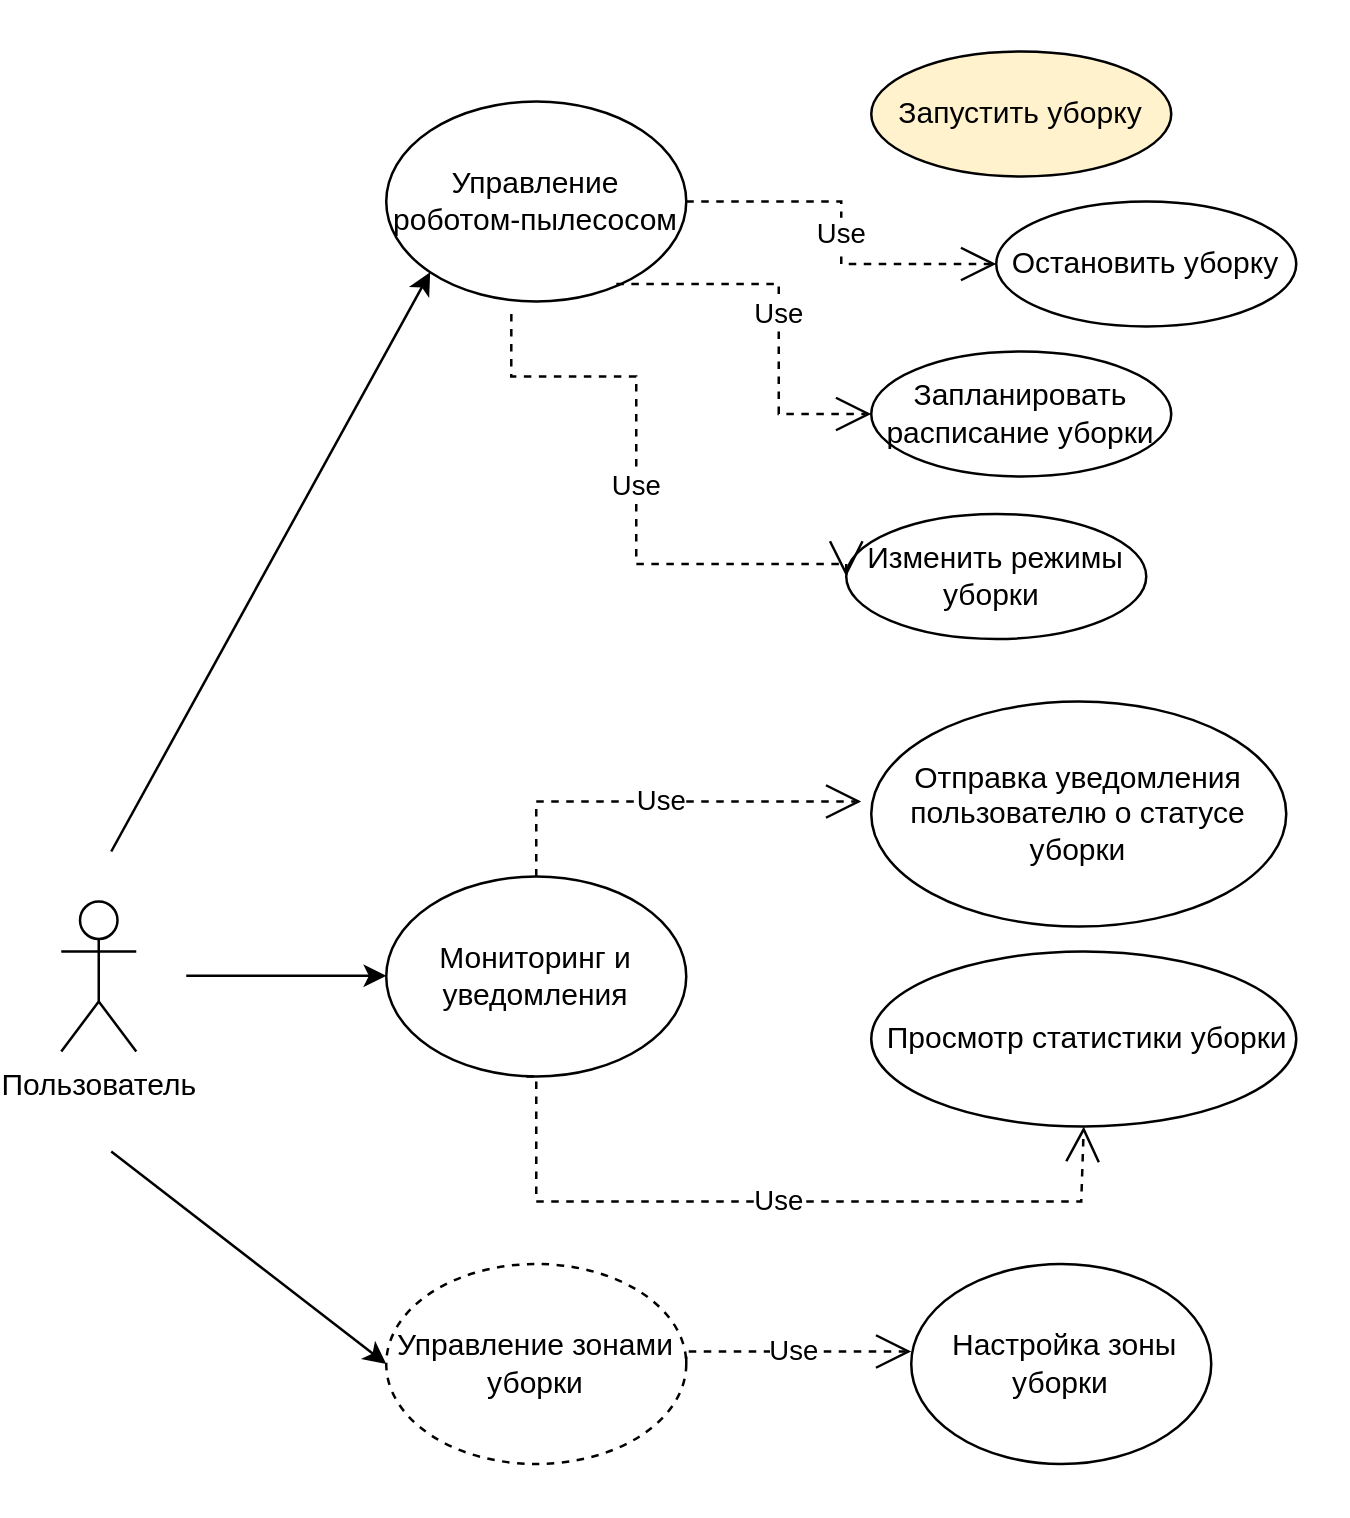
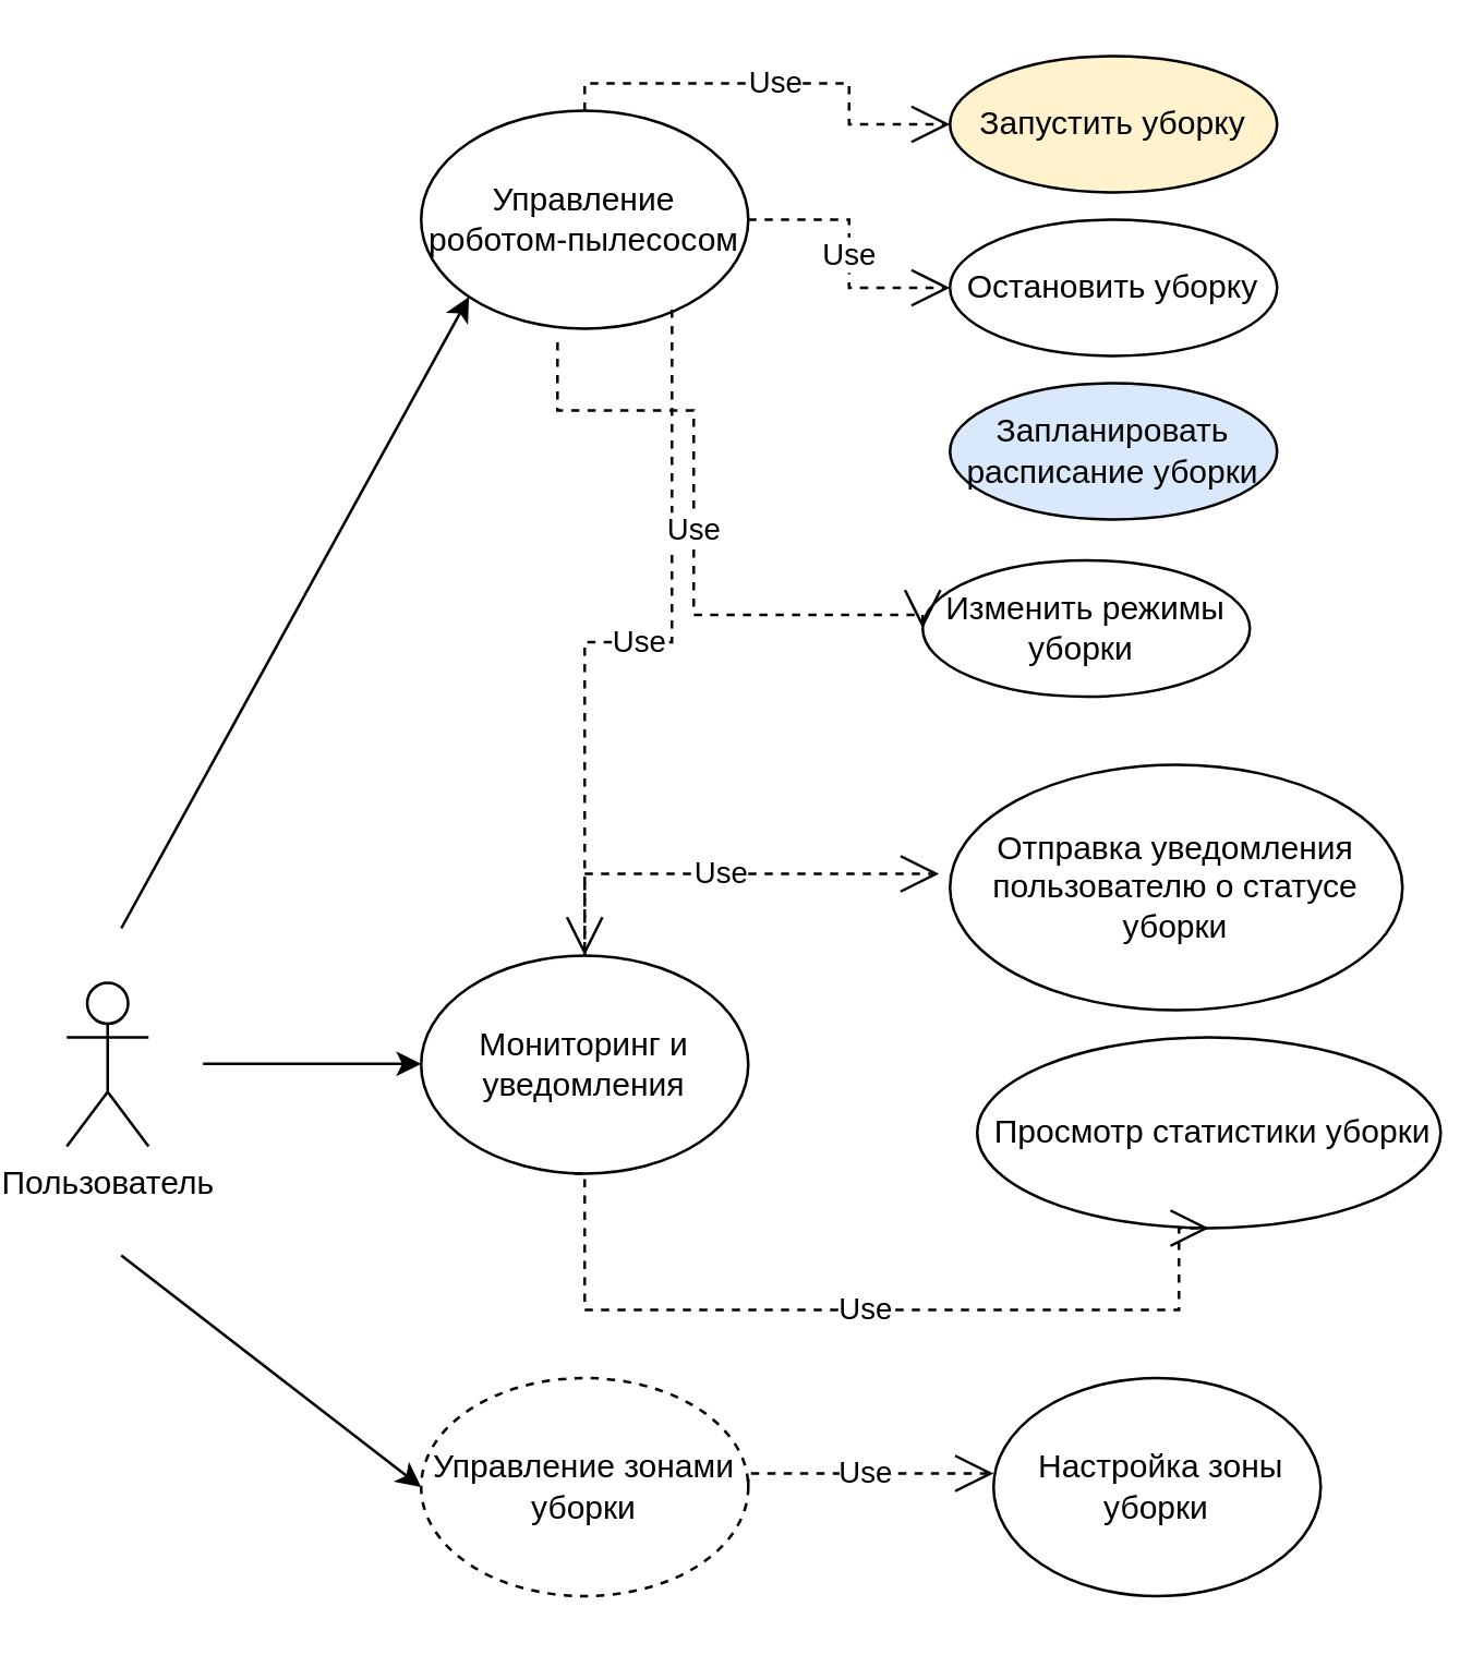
+ <mxCell id="9" value="Use" style="endArrow=open;endSize=12;dashed=1;html=1;rounded=0;edgeStyle=orthogonalEdgeStyle;exitX=0.5;exitY=0;exitDx=0;exitDy=0;entryX=0;entryY=0.5;entryDx=0;entryDy=0;" parent="1" source="2" target="5" edge="1"><mxGeometry width="160" relative="1" as="geometry"><mxPoint x="180" y="44.5" as="sourcePoint" /><mxPoint x="300" y="-20" as="targetPoint" /></mxGeometry></mxCell>
- <mxCell id="6" value="Остановить уборку" style="ellipse;whiteSpace=wrap;html=1;" parent="1" vertex="1"><mxGeometry x="394" y="80" width="120" height="50" as="geometry" /></mxCell>
+ <mxCell id="6" value="Остановить уборку" style="ellipse;whiteSpace=wrap;html=1;" parent="1" vertex="1"><mxGeometry x="344" y="80" width="120" height="50" as="geometry" /></mxCell>
- <mxCell id="11" value="Use" style="endArrow=open;endSize=12;dashed=1;html=1;rounded=0;edgeStyle=orthogonalEdgeStyle;exitX=0.767;exitY=0.913;exitDx=0;exitDy=0;entryX=0;entryY=0.5;entryDx=0;entryDy=0;exitPerimeter=0;" parent="1" source="2" target="7" edge="1"><mxGeometry width="160" relative="1" as="geometry"><mxPoint x="280" y="115" as="sourcePoint" /><mxPoint x="354" y="115" as="targetPoint" /></mxGeometry></mxCell>
+ <mxCell id="11" value="Use" style="endArrow=open;endSize=12;dashed=1;html=1;rounded=0;edgeStyle=orthogonalEdgeStyle;exitX=0.767;exitY=0.913;exitDx=0;exitDy=0;exitPerimeter=0;" parent="1" source="2" target="3" edge="1"><mxGeometry width="160" relative="1" as="geometry"><mxPoint x="280" y="115" as="sourcePoint" /><mxPoint x="354" y="115" as="targetPoint" /></mxGeometry></mxCell>
- <mxCell id="7" value="Запланировать расписание уборки" style="ellipse;whiteSpace=wrap;html=1;" parent="1" vertex="1"><mxGeometry x="344" y="140" width="120" height="50" as="geometry" /></mxCell>
+ <mxCell id="7" value="Запланировать расписание уборки" style="ellipse;whiteSpace=wrap;html=1;fillColor=#dae8fc;" parent="1" vertex="1"><mxGeometry x="344" y="140" width="120" height="50" as="geometry" /></mxCell>
- <mxCell id="14" value="&amp;nbsp;Просмотр статистики уборки" style="ellipse;whiteSpace=wrap;html=1;" parent="1" vertex="1"><mxGeometry x="344" y="380" width="170" height="70" as="geometry" /></mxCell>
+ <mxCell id="14" value="&amp;nbsp;Просмотр статистики уборки" style="ellipse;whiteSpace=wrap;html=1;" parent="1" vertex="1"><mxGeometry x="354" y="380" width="170" height="70" as="geometry" /></mxCell>
